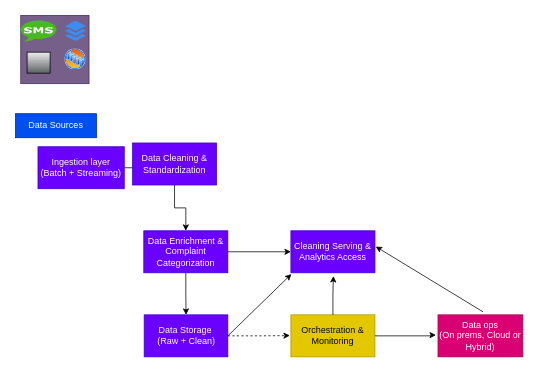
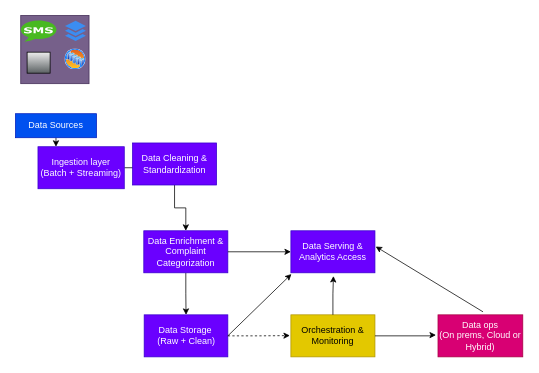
+ <mxCell id="13" value="" style="edgeStyle=orthogonalEdgeStyle;rounded=0;orthogonalLoop=1;jettySize=auto;html=1;" edge="1" parent="1" source="14" target="4"><mxGeometry relative="1" as="geometry"><Array as="points"><mxPoint x="76" y="160" /><mxPoint x="76" y="160" /></Array></mxGeometry></mxCell>
- <mxCell id="19" value="Cleaning Serving &amp;amp; Analytics Access" style="rounded=0;whiteSpace=wrap;html=1;fillColor=#6a00ff;fontColor=#ffffff;strokeColor=#3700CC;" vertex="1" parent="1"><mxGeometry x="387" y="307" width="112" height="56" as="geometry" /></mxCell>
+ <mxCell id="19" value="Data Serving &amp;amp; Analytics Access" style="rounded=0;whiteSpace=wrap;html=1;fillColor=#6a00ff;fontColor=#ffffff;strokeColor=#3700CC;" vertex="1" parent="1"><mxGeometry x="387" y="307" width="112" height="56" as="geometry" /></mxCell>
